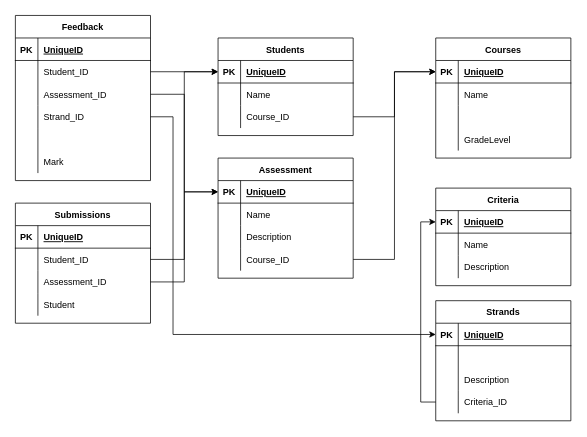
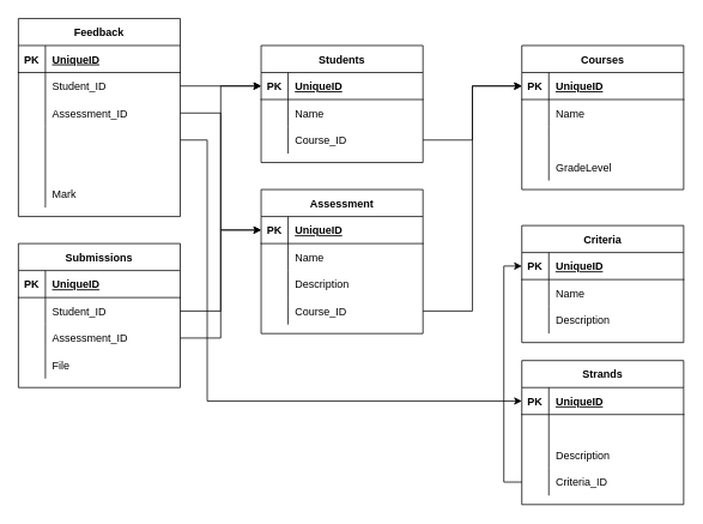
- <mxCell id="51" value="Strand_ID" style="shape=partialRectangle;connectable=0;fillColor=none;top=0;left=0;bottom=0;right=0;align=left;spacingLeft=6;overflow=hidden;" vertex="1" parent="49"><mxGeometry x="30" width="150" height="30" as="geometry" /></mxCell>
- <mxCell id="95" value="Student" style="shape=partialRectangle;connectable=0;fillColor=none;top=0;left=0;bottom=0;right=0;align=left;spacingLeft=6;overflow=hidden;" vertex="1" parent="93"><mxGeometry x="30" width="150" height="30" as="geometry" /></mxCell>
+ <mxCell id="95" value="File" style="shape=partialRectangle;connectable=0;fillColor=none;top=0;left=0;bottom=0;right=0;align=left;spacingLeft=6;overflow=hidden;" vertex="1" parent="93"><mxGeometry x="30" width="150" height="30" as="geometry" /></mxCell>
